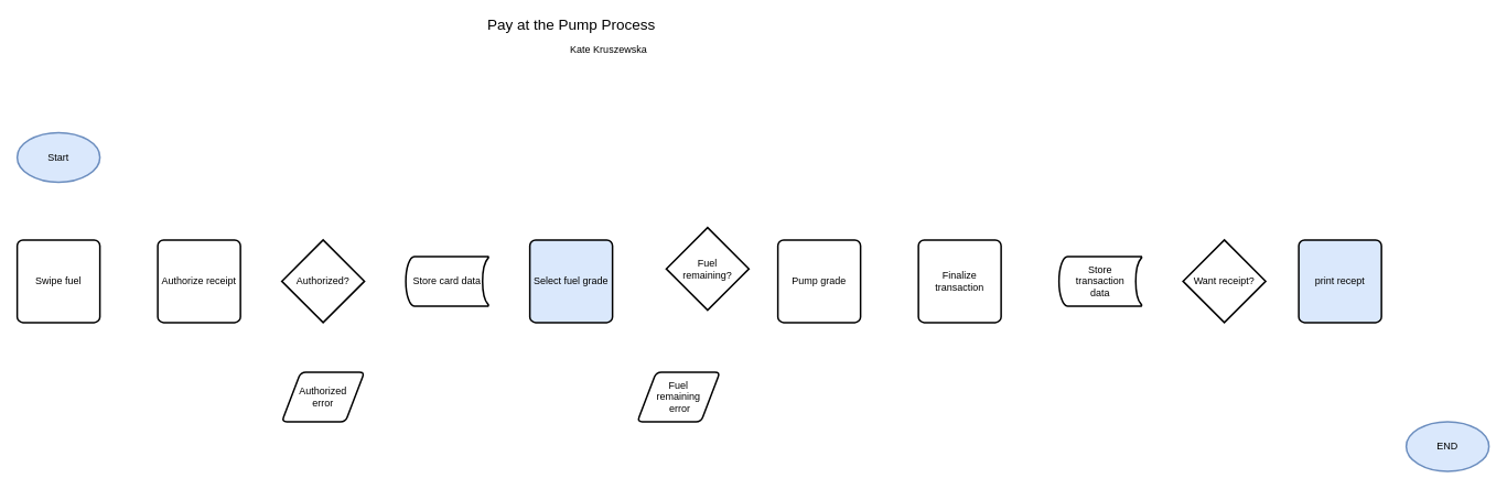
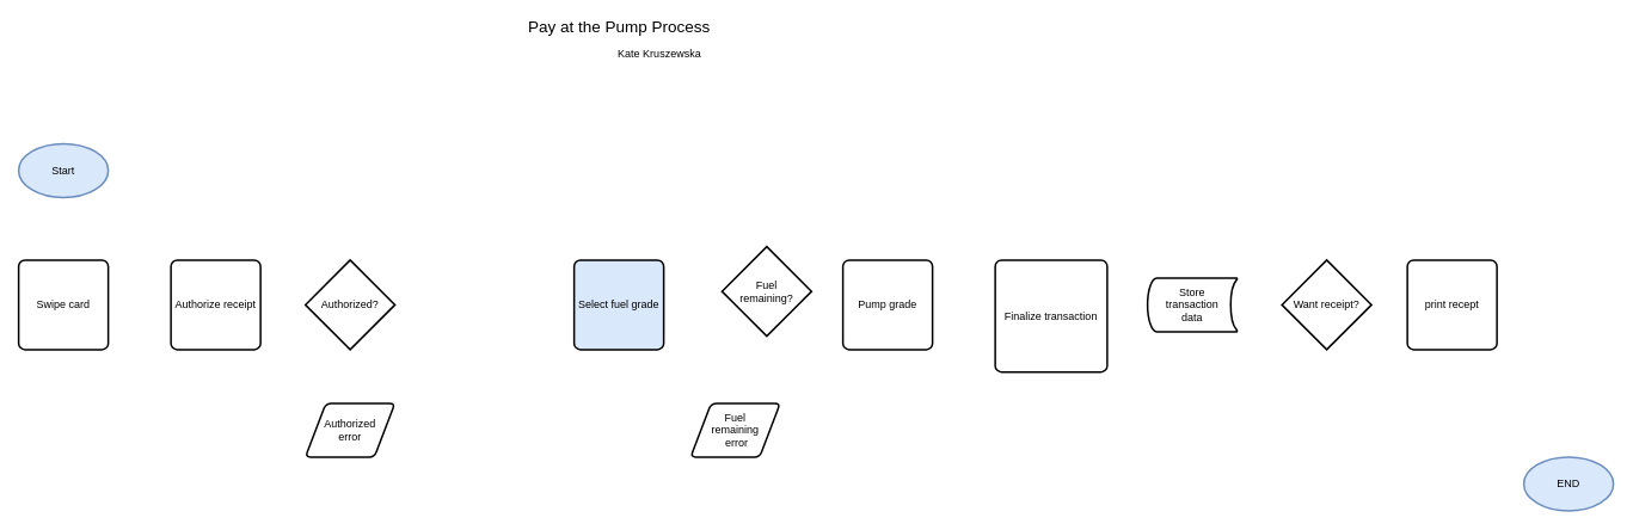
- <mxCell id="5" value="Swipe fuel" style="rounded=1;whiteSpace=wrap;html=1;absoluteArcSize=1;arcSize=14;strokeWidth=2;" vertex="1" parent="1"><mxGeometry x="20" y="290" width="100" height="100" as="geometry" /></mxCell>
+ <mxCell id="5" value="Swipe card" style="rounded=1;whiteSpace=wrap;html=1;absoluteArcSize=1;arcSize=14;strokeWidth=2;" vertex="1" parent="1"><mxGeometry x="20" y="290" width="100" height="100" as="geometry" /></mxCell>
- <mxCell id="9" value="Store card data" style="strokeWidth=2;html=1;shape=mxgraph.flowchart.stored_data;whiteSpace=wrap;" vertex="1" parent="1"><mxGeometry x="490" y="310" width="100" height="60" as="geometry" /></mxCell>
- <mxCell id="14" value="Finalize transaction" style="rounded=1;whiteSpace=wrap;html=1;absoluteArcSize=1;arcSize=14;strokeWidth=2;" vertex="1" parent="1"><mxGeometry x="1110" y="290" width="100" height="100" as="geometry" /></mxCell>
+ <mxCell id="14" value="Finalize transaction" style="rounded=1;whiteSpace=wrap;html=1;absoluteArcSize=1;arcSize=14;strokeWidth=2;" vertex="1" parent="1"><mxGeometry x="1110" y="290" width="125" height="125" as="geometry" /></mxCell>
- <mxCell id="17" value="print recept" style="rounded=1;whiteSpace=wrap;html=1;absoluteArcSize=1;arcSize=14;strokeWidth=2;fillColor=#dae8fc;" vertex="1" parent="1"><mxGeometry x="1570" y="290" width="100" height="100" as="geometry" /></mxCell>
+ <mxCell id="17" value="print recept" style="rounded=1;whiteSpace=wrap;html=1;absoluteArcSize=1;arcSize=14;strokeWidth=2;" vertex="1" parent="1"><mxGeometry x="1570" y="290" width="100" height="100" as="geometry" /></mxCell>
